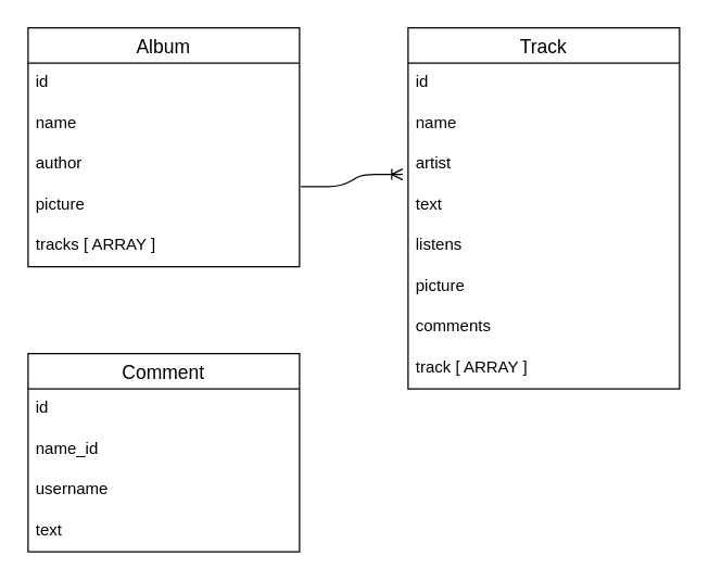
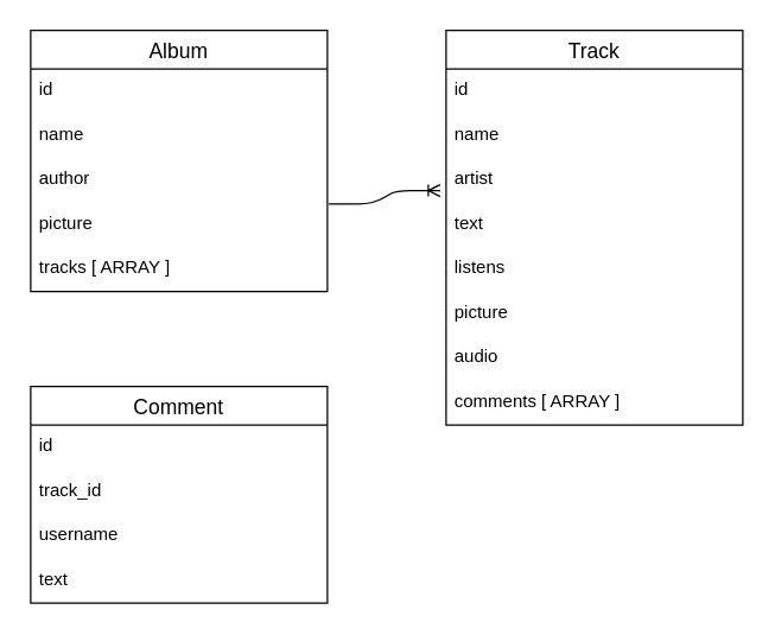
- <mxCell id="9" value="comments" style="text;strokeColor=none;fillColor=none;spacingLeft=4;spacingRight=4;overflow=hidden;rotatable=0;points=[[0,0.5],[1,0.5]];portConstraint=eastwest;fontSize=12;" vertex="1" parent="2"><mxGeometry y="206" width="200" height="30" as="geometry" /></mxCell>
+ <mxCell id="9" value="audio" style="text;strokeColor=none;fillColor=none;spacingLeft=4;spacingRight=4;overflow=hidden;rotatable=0;points=[[0,0.5],[1,0.5]];portConstraint=eastwest;fontSize=12;" vertex="1" parent="2"><mxGeometry y="206" width="200" height="30" as="geometry" /></mxCell>
- <mxCell id="10" value="track [ ARRAY ]" style="text;strokeColor=none;fillColor=none;spacingLeft=4;spacingRight=4;overflow=hidden;rotatable=0;points=[[0,0.5],[1,0.5]];portConstraint=eastwest;fontSize=12;" vertex="1" parent="2"><mxGeometry y="236" width="200" height="30" as="geometry" /></mxCell>
+ <mxCell id="10" value="comments [ ARRAY ]" style="text;strokeColor=none;fillColor=none;spacingLeft=4;spacingRight=4;overflow=hidden;rotatable=0;points=[[0,0.5],[1,0.5]];portConstraint=eastwest;fontSize=12;" vertex="1" parent="2"><mxGeometry y="236" width="200" height="30" as="geometry" /></mxCell>
- <mxCell id="13" value="name_id" style="text;strokeColor=none;fillColor=none;spacingLeft=4;spacingRight=4;overflow=hidden;rotatable=0;points=[[0,0.5],[1,0.5]];portConstraint=eastwest;fontSize=12;" vertex="1" parent="11"><mxGeometry y="56" width="200" height="30" as="geometry" /></mxCell>
+ <mxCell id="13" value="track_id" style="text;strokeColor=none;fillColor=none;spacingLeft=4;spacingRight=4;overflow=hidden;rotatable=0;points=[[0,0.5],[1,0.5]];portConstraint=eastwest;fontSize=12;" vertex="1" parent="11"><mxGeometry y="56" width="200" height="30" as="geometry" /></mxCell>
